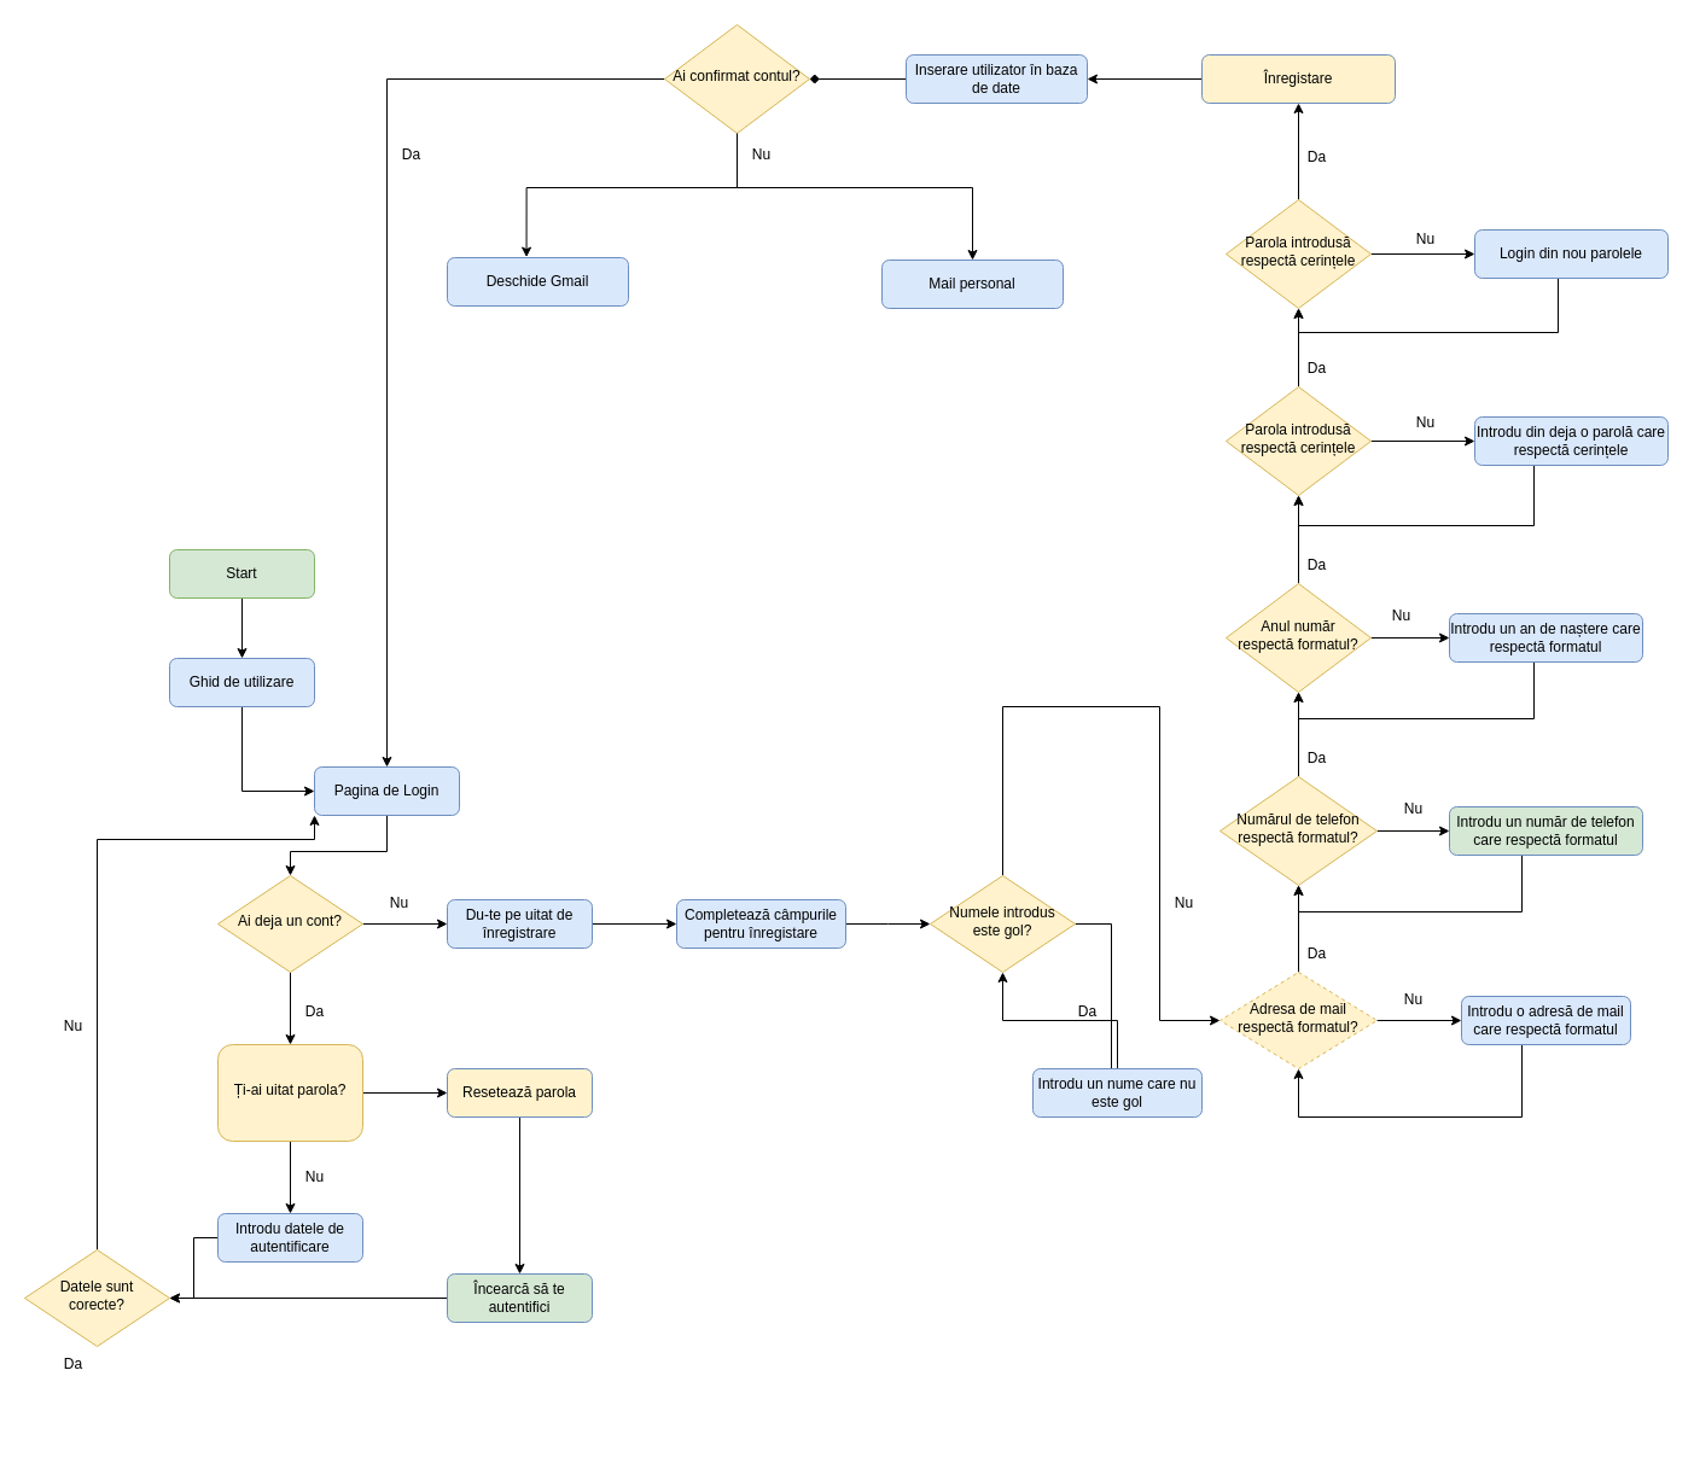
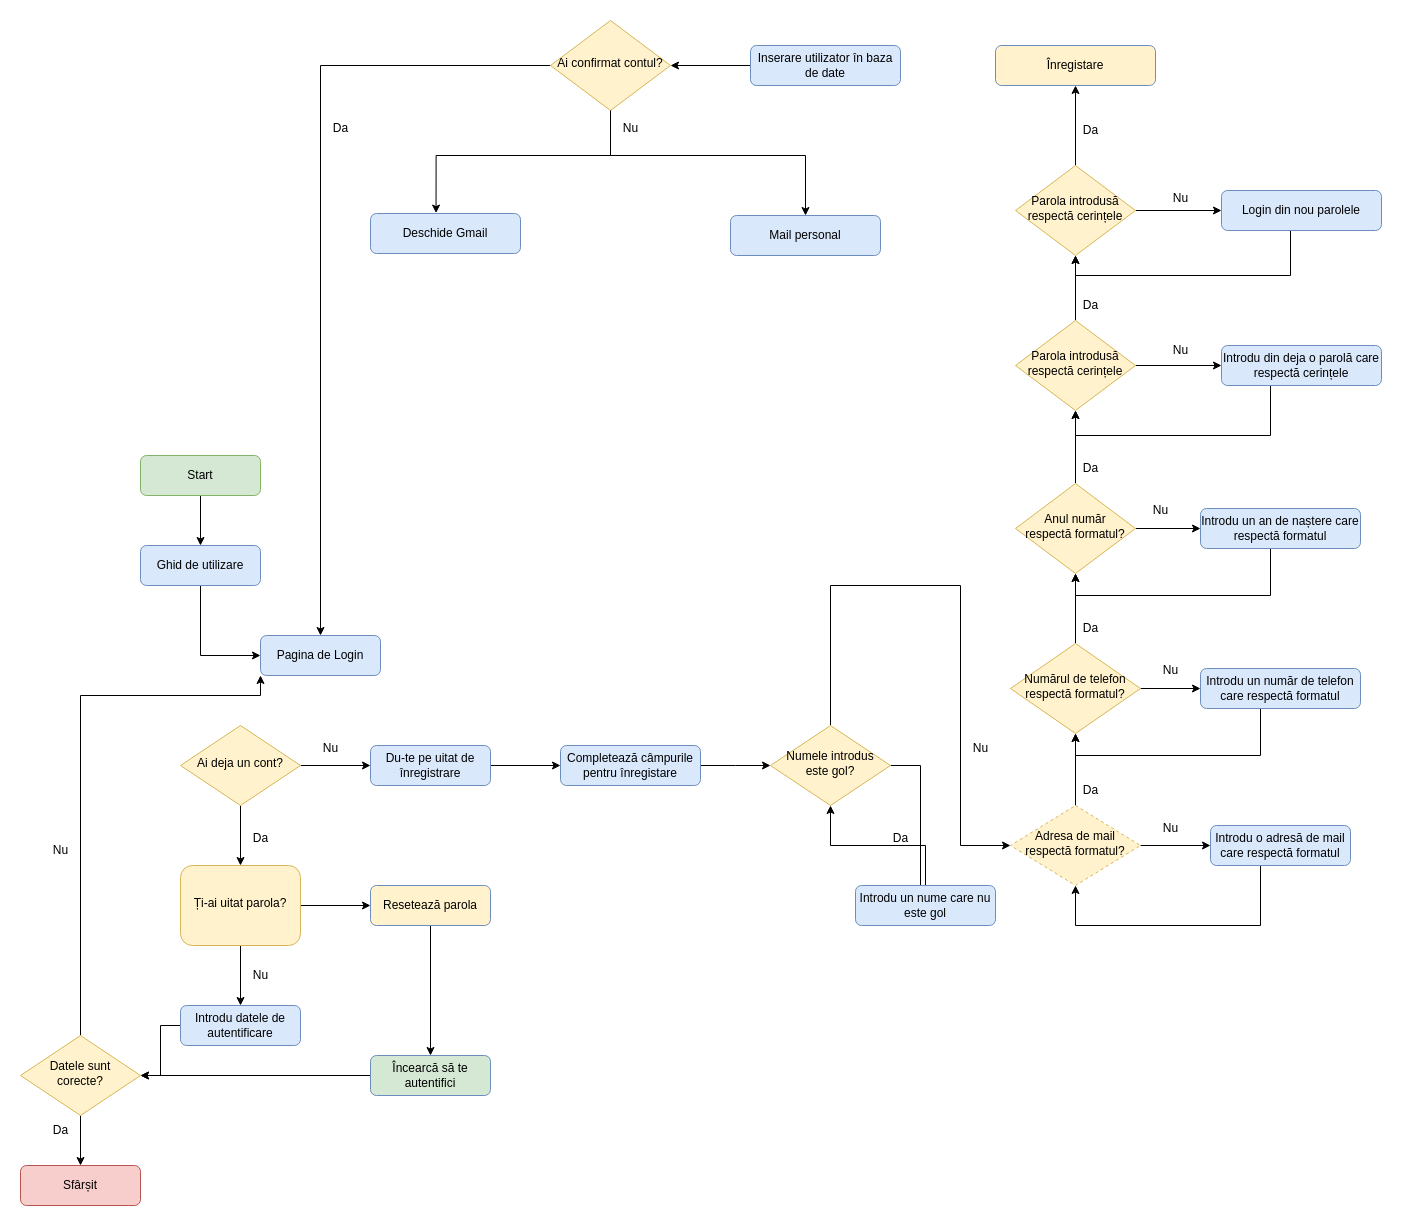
- <mxCell id="77" style="edgeStyle=orthogonalEdgeStyle;rounded=0;orthogonalLoop=1;jettySize=auto;html=1;endArrow=diamond;" edge="1" parent="1" source="78" target="81"><mxGeometry relative="1" as="geometry" /></mxCell>
+ <mxCell id="77" style="edgeStyle=orthogonalEdgeStyle;rounded=0;orthogonalLoop=1;jettySize=auto;html=1;" edge="1" parent="1" source="78" target="81"><mxGeometry relative="1" as="geometry" /></mxCell>
- <mxCell id="74" style="edgeStyle=orthogonalEdgeStyle;rounded=0;orthogonalLoop=1;jettySize=auto;html=1;entryX=1;entryY=0.5;entryDx=0;entryDy=0;" edge="1" parent="1" source="75" target="78"><mxGeometry relative="1" as="geometry" /></mxCell>
- <mxCell id="50" value="Introdu un număr de telefon care respectă formatul" style="rounded=1;whiteSpace=wrap;html=1;fontSize=12;glass=0;strokeWidth=1;shadow=0;fillColor=#d5e8d4;strokeColor=#6c8ebf;" vertex="1" parent="1"><mxGeometry x="1200" y="668" width="160" height="40" as="geometry" /></mxCell>
+ <mxCell id="50" value="Introdu un număr de telefon care respectă formatul" style="rounded=1;whiteSpace=wrap;html=1;fontSize=12;glass=0;strokeWidth=1;shadow=0;fillColor=#dae8fc;strokeColor=#6c8ebf;" vertex="1" parent="1"><mxGeometry x="1200" y="668" width="160" height="40" as="geometry" /></mxCell>
- <mxCell id="13" style="edgeStyle=orthogonalEdgeStyle;rounded=0;orthogonalLoop=1;jettySize=auto;html=1;entryX=0.5;entryY=0;entryDx=0;entryDy=0;" edge="1" parent="1" source="14" target="17"><mxGeometry relative="1" as="geometry"><Array as="points"><mxPoint x="320" y="705" /><mxPoint x="240" y="705" /></Array></mxGeometry></mxCell>
+ <mxCell id="27" style="edgeStyle=orthogonalEdgeStyle;rounded=0;orthogonalLoop=1;jettySize=auto;html=1;exitX=0.5;exitY=1;exitDx=0;exitDy=0;entryX=0.5;entryY=0;entryDx=0;entryDy=0;" edge="1" parent="1" source="29" target="30"><mxGeometry relative="1" as="geometry" /></mxCell>
+ <mxCell id="30" value="Sfârșit" style="rounded=1;whiteSpace=wrap;html=1;fontSize=12;glass=0;strokeWidth=1;shadow=0;fillColor=#f8cecc;strokeColor=#b85450;" vertex="1" parent="1"><mxGeometry x="20" y="1165" width="120" height="40" as="geometry" /></mxCell>
